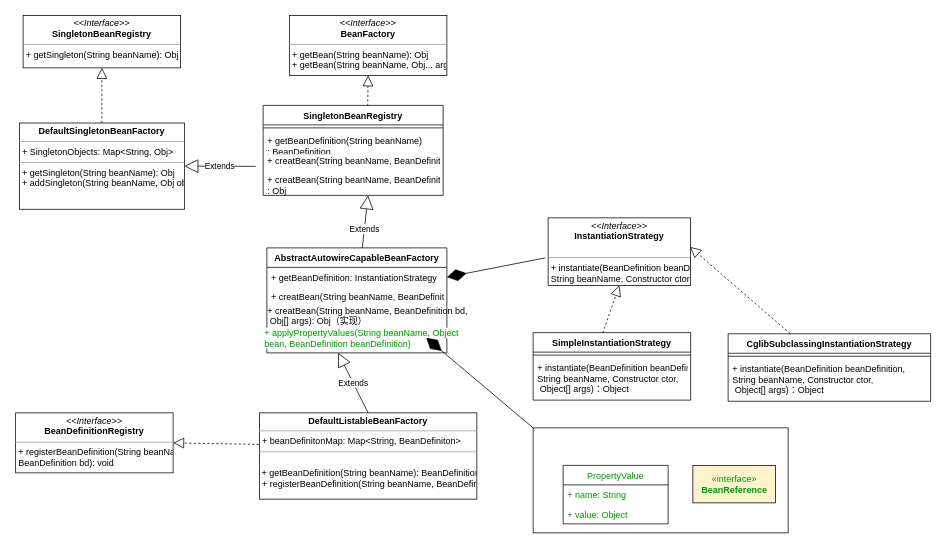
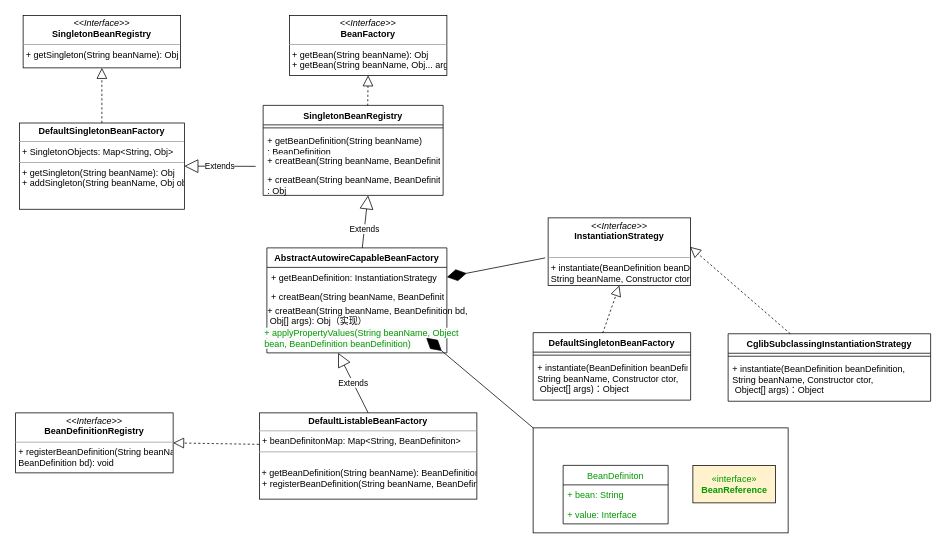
- <mxCell id="19" value="SimpleInstantiationStrategy" style="swimlane;fontStyle=1;align=center;verticalAlign=top;childLayout=stackLayout;horizontal=1;startSize=26;horizontalStack=0;resizeParent=1;resizeParentMax=0;resizeLast=0;collapsible=1;marginBottom=0;fontColor=#000000;" vertex="1" parent="1"><mxGeometry x="710" y="443" width="210" height="90" as="geometry" /></mxCell>
+ <mxCell id="19" value="DefaultSingletonBeanFactory" style="swimlane;fontStyle=1;align=center;verticalAlign=top;childLayout=stackLayout;horizontal=1;startSize=26;horizontalStack=0;resizeParent=1;resizeParentMax=0;resizeLast=0;collapsible=1;marginBottom=0;fontColor=#000000;" vertex="1" parent="1"><mxGeometry x="710" y="443" width="210" height="90" as="geometry" /></mxCell>
- <mxCell id="34" value="PropertyValue" style="swimlane;fontStyle=0;childLayout=stackLayout;horizontal=1;startSize=26;fillColor=none;horizontalStack=0;resizeParent=1;resizeParentMax=0;resizeLast=0;collapsible=1;marginBottom=0;strokeColor=#000000;fontColor=#009900;" vertex="1" parent="1"><mxGeometry x="750" y="620" width="140" height="78" as="geometry" /></mxCell>
+ <mxCell id="34" value="BeanDefiniton" style="swimlane;fontStyle=0;childLayout=stackLayout;horizontal=1;startSize=26;fillColor=none;horizontalStack=0;resizeParent=1;resizeParentMax=0;resizeLast=0;collapsible=1;marginBottom=0;strokeColor=#000000;fontColor=#009900;" vertex="1" parent="1"><mxGeometry x="750" y="620" width="140" height="78" as="geometry" /></mxCell>
- <mxCell id="35" value="+ name: String" style="text;strokeColor=none;fillColor=none;align=left;verticalAlign=top;spacingLeft=4;spacingRight=4;overflow=hidden;rotatable=0;points=[[0,0.5],[1,0.5]];portConstraint=eastwest;fontColor=#009900;" vertex="1" parent="34"><mxGeometry y="26" width="140" height="26" as="geometry" /></mxCell>
+ <mxCell id="35" value="+ bean: String" style="text;strokeColor=none;fillColor=none;align=left;verticalAlign=top;spacingLeft=4;spacingRight=4;overflow=hidden;rotatable=0;points=[[0,0.5],[1,0.5]];portConstraint=eastwest;fontColor=#009900;" vertex="1" parent="34"><mxGeometry y="26" width="140" height="26" as="geometry" /></mxCell>
- <mxCell id="36" value="+ value: Object" style="text;strokeColor=none;fillColor=none;align=left;verticalAlign=top;spacingLeft=4;spacingRight=4;overflow=hidden;rotatable=0;points=[[0,0.5],[1,0.5]];portConstraint=eastwest;fontColor=#009900;" vertex="1" parent="34"><mxGeometry y="52" width="140" height="26" as="geometry" /></mxCell>
+ <mxCell id="36" value="+ value: Interface" style="text;strokeColor=none;fillColor=none;align=left;verticalAlign=top;spacingLeft=4;spacingRight=4;overflow=hidden;rotatable=0;points=[[0,0.5],[1,0.5]];portConstraint=eastwest;fontColor=#009900;" vertex="1" parent="34"><mxGeometry y="52" width="140" height="26" as="geometry" /></mxCell>
